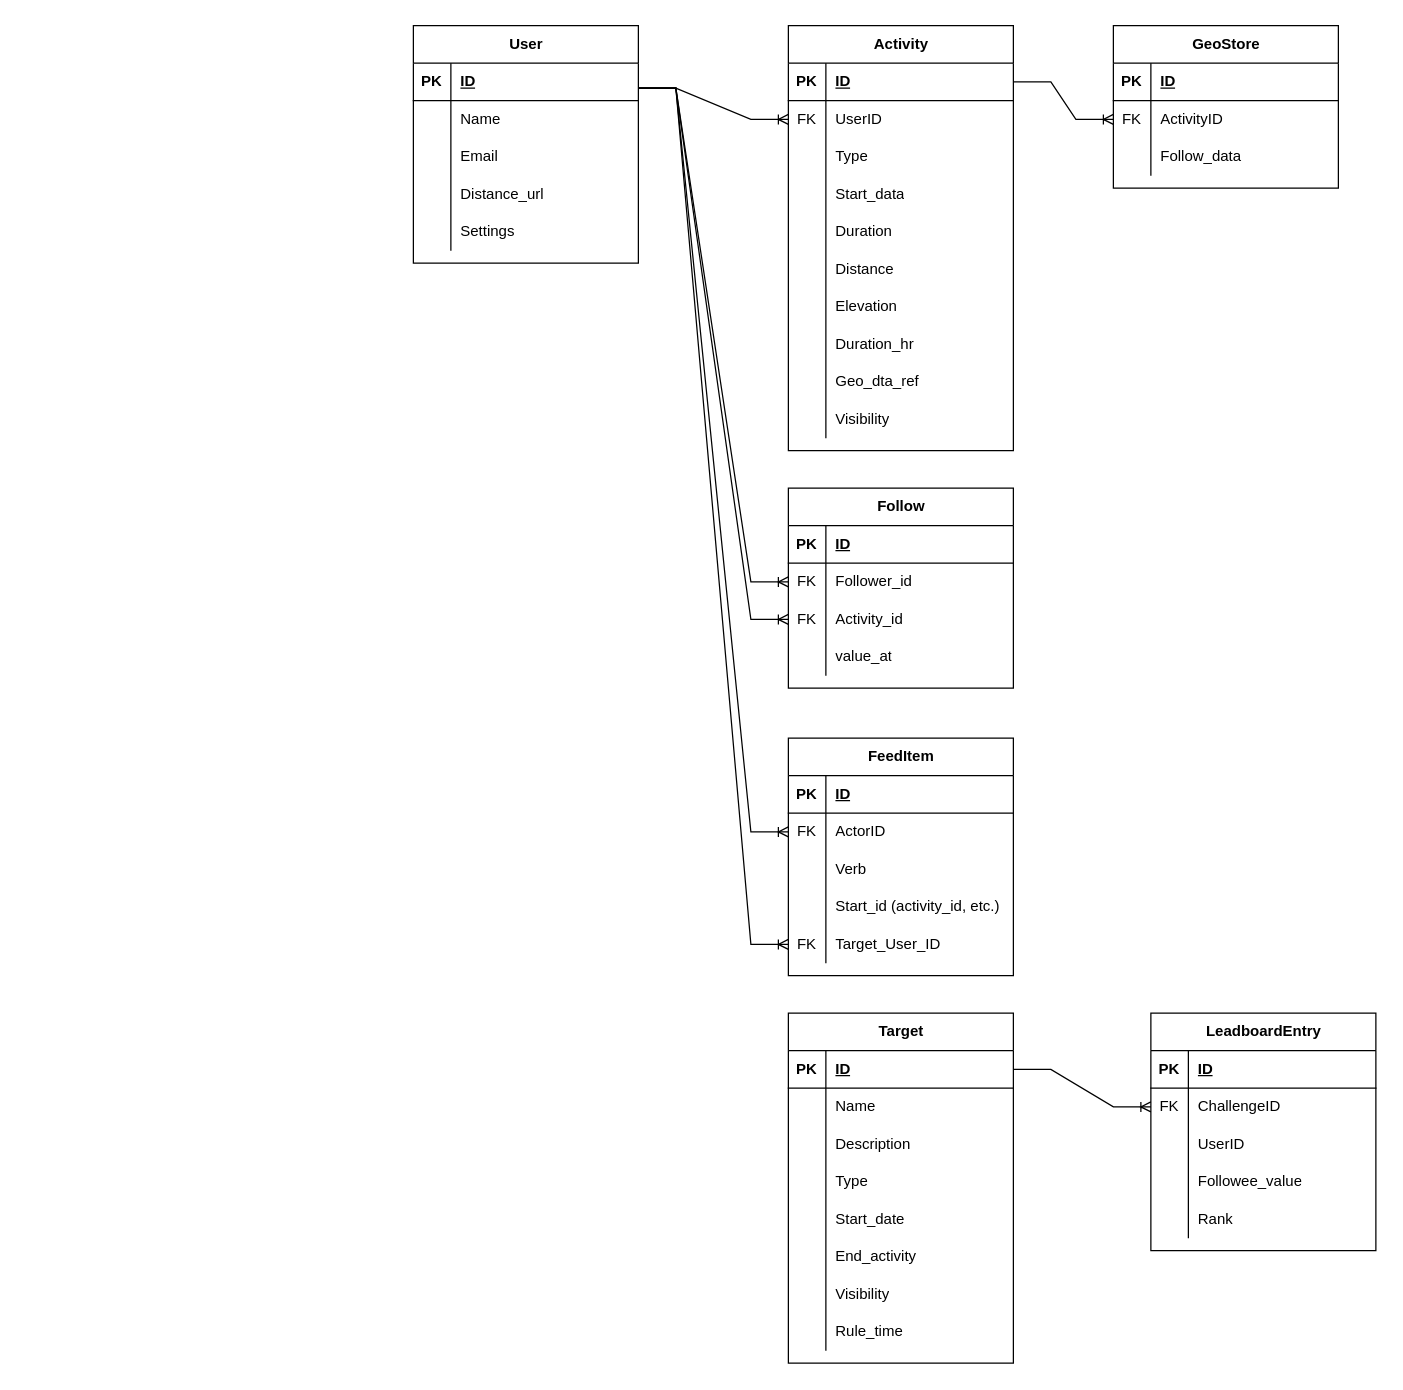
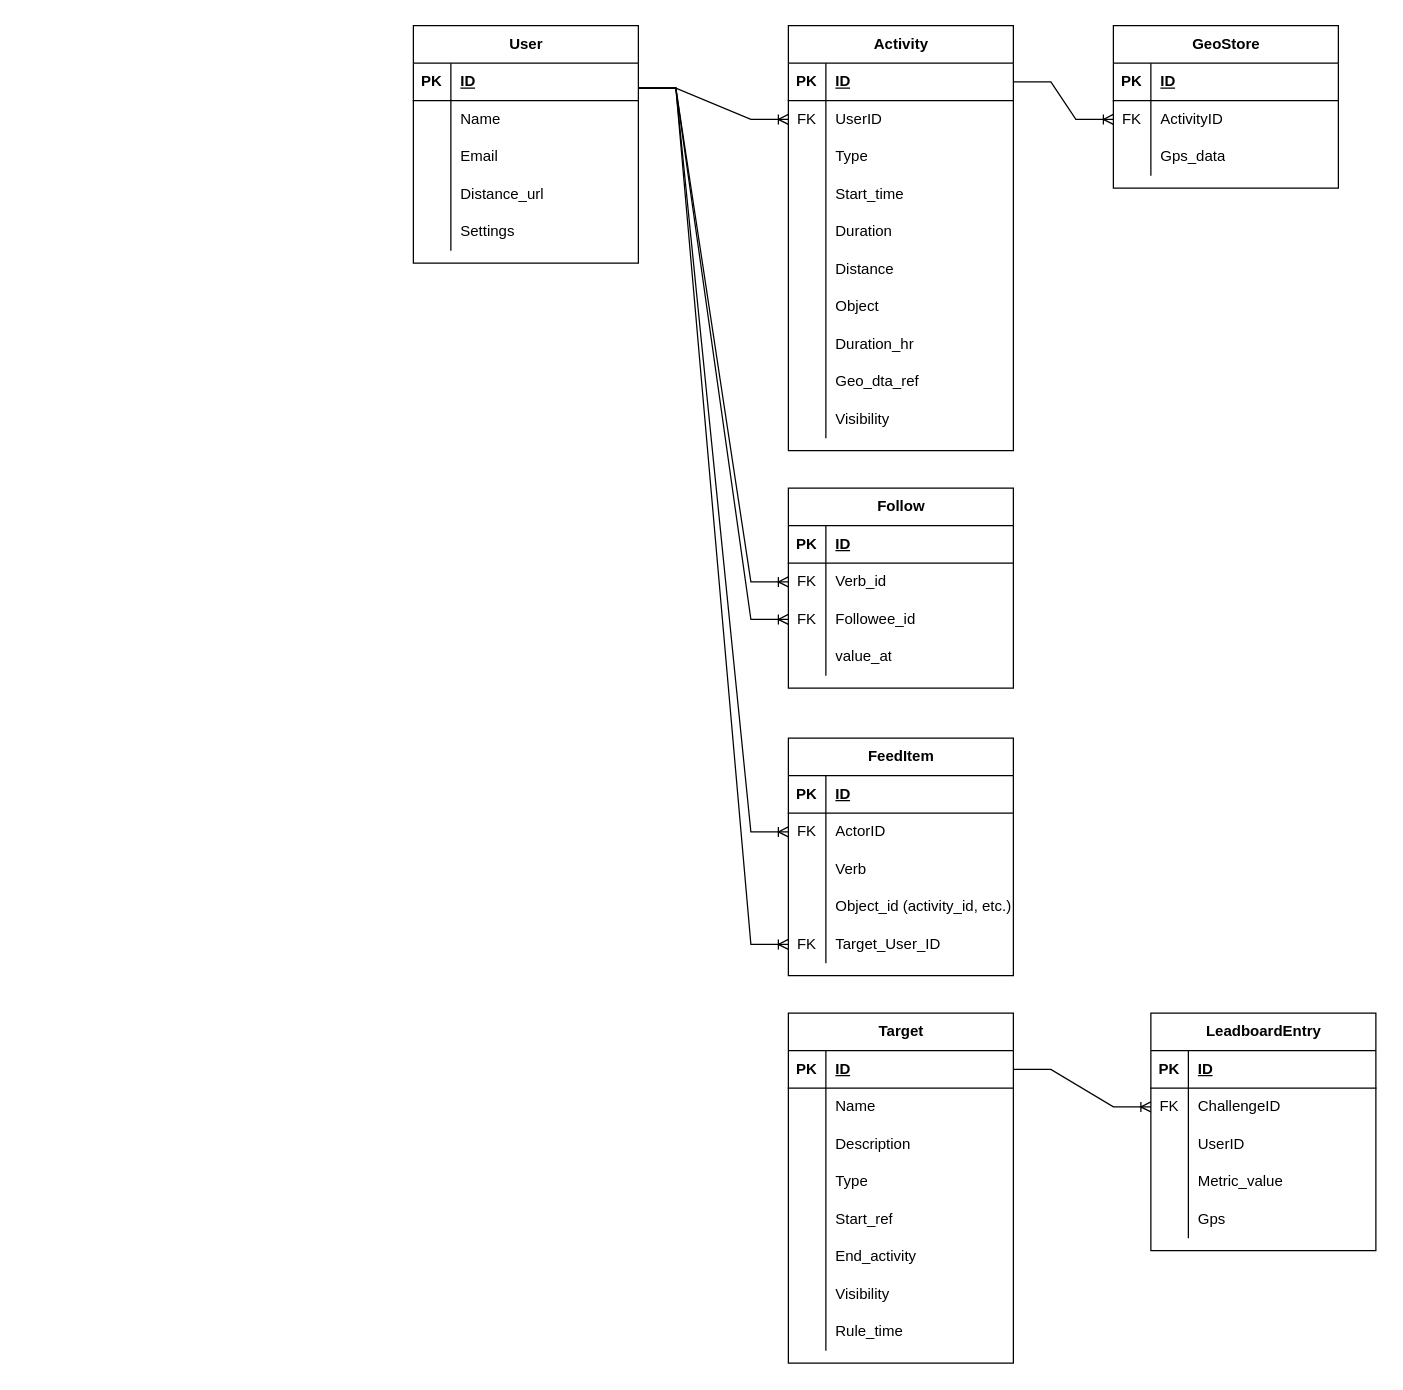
- <mxCell id="59" value="Follow_data" style="shape=partialRectangle;connectable=0;fillColor=none;top=0;left=0;bottom=0;right=0;align=left;spacingLeft=6;overflow=hidden;whiteSpace=wrap;html=1;" vertex="1" parent="57"><mxGeometry x="30" width="150" height="30" as="geometry"><mxRectangle width="150" height="30" as="alternateBounds" /></mxGeometry></mxCell>
+ <mxCell id="59" value="Gps_data" style="shape=partialRectangle;connectable=0;fillColor=none;top=0;left=0;bottom=0;right=0;align=left;spacingLeft=6;overflow=hidden;whiteSpace=wrap;html=1;" vertex="1" parent="57"><mxGeometry x="30" width="150" height="30" as="geometry"><mxRectangle width="150" height="30" as="alternateBounds" /></mxGeometry></mxCell>
- <mxCell id="30" value="Start_data" style="shape=partialRectangle;connectable=0;fillColor=none;top=0;left=0;bottom=0;right=0;align=left;spacingLeft=6;overflow=hidden;whiteSpace=wrap;html=1;" vertex="1" parent="28"><mxGeometry x="30" width="150" height="30" as="geometry"><mxRectangle width="150" height="30" as="alternateBounds" /></mxGeometry></mxCell>
+ <mxCell id="30" value="Start_time" style="shape=partialRectangle;connectable=0;fillColor=none;top=0;left=0;bottom=0;right=0;align=left;spacingLeft=6;overflow=hidden;whiteSpace=wrap;html=1;" vertex="1" parent="28"><mxGeometry x="30" width="150" height="30" as="geometry"><mxRectangle width="150" height="30" as="alternateBounds" /></mxGeometry></mxCell>
- <mxCell id="39" value="Elevation" style="shape=partialRectangle;connectable=0;fillColor=none;top=0;left=0;bottom=0;right=0;align=left;spacingLeft=6;overflow=hidden;whiteSpace=wrap;html=1;" vertex="1" parent="37"><mxGeometry x="30" width="150" height="30" as="geometry"><mxRectangle width="150" height="30" as="alternateBounds" /></mxGeometry></mxCell>
+ <mxCell id="39" value="Object" style="shape=partialRectangle;connectable=0;fillColor=none;top=0;left=0;bottom=0;right=0;align=left;spacingLeft=6;overflow=hidden;whiteSpace=wrap;html=1;" vertex="1" parent="37"><mxGeometry x="30" width="150" height="30" as="geometry"><mxRectangle width="150" height="30" as="alternateBounds" /></mxGeometry></mxCell>
- <mxCell id="67" value="Follower_id" style="shape=partialRectangle;connectable=0;fillColor=none;top=0;left=0;bottom=0;right=0;align=left;spacingLeft=6;overflow=hidden;whiteSpace=wrap;html=1;" vertex="1" parent="65"><mxGeometry x="30" width="150" height="30" as="geometry"><mxRectangle width="150" height="30" as="alternateBounds" /></mxGeometry></mxCell>
+ <mxCell id="67" value="Verb_id" style="shape=partialRectangle;connectable=0;fillColor=none;top=0;left=0;bottom=0;right=0;align=left;spacingLeft=6;overflow=hidden;whiteSpace=wrap;html=1;" vertex="1" parent="65"><mxGeometry x="30" width="150" height="30" as="geometry"><mxRectangle width="150" height="30" as="alternateBounds" /></mxGeometry></mxCell>
- <mxCell id="70" value="Activity_id" style="shape=partialRectangle;connectable=0;fillColor=none;top=0;left=0;bottom=0;right=0;align=left;spacingLeft=6;overflow=hidden;whiteSpace=wrap;html=1;" vertex="1" parent="68"><mxGeometry x="30" width="150" height="30" as="geometry"><mxRectangle width="150" height="30" as="alternateBounds" /></mxGeometry></mxCell>
+ <mxCell id="70" value="Followee_id" style="shape=partialRectangle;connectable=0;fillColor=none;top=0;left=0;bottom=0;right=0;align=left;spacingLeft=6;overflow=hidden;whiteSpace=wrap;html=1;" vertex="1" parent="68"><mxGeometry x="30" width="150" height="30" as="geometry"><mxRectangle width="150" height="30" as="alternateBounds" /></mxGeometry></mxCell>
- <mxCell id="88" value="Start_id (activity_id, etc.)" style="shape=partialRectangle;connectable=0;fillColor=none;top=0;left=0;bottom=0;right=0;align=left;spacingLeft=6;overflow=hidden;whiteSpace=wrap;html=1;" vertex="1" parent="86"><mxGeometry x="30" width="150" height="30" as="geometry"><mxRectangle width="150" height="30" as="alternateBounds" /></mxGeometry></mxCell>
+ <mxCell id="88" value="Object_id (activity_id, etc.)" style="shape=partialRectangle;connectable=0;fillColor=none;top=0;left=0;bottom=0;right=0;align=left;spacingLeft=6;overflow=hidden;whiteSpace=wrap;html=1;" vertex="1" parent="86"><mxGeometry x="30" width="150" height="30" as="geometry"><mxRectangle width="150" height="30" as="alternateBounds" /></mxGeometry></mxCell>
- <mxCell id="131" value="Followee_value" style="shape=partialRectangle;connectable=0;fillColor=none;top=0;left=0;bottom=0;right=0;align=left;spacingLeft=6;overflow=hidden;whiteSpace=wrap;html=1;" vertex="1" parent="129"><mxGeometry x="30" width="150" height="30" as="geometry"><mxRectangle width="150" height="30" as="alternateBounds" /></mxGeometry></mxCell>
+ <mxCell id="131" value="Metric_value" style="shape=partialRectangle;connectable=0;fillColor=none;top=0;left=0;bottom=0;right=0;align=left;spacingLeft=6;overflow=hidden;whiteSpace=wrap;html=1;" vertex="1" parent="129"><mxGeometry x="30" width="150" height="30" as="geometry"><mxRectangle width="150" height="30" as="alternateBounds" /></mxGeometry></mxCell>
- <mxCell id="109" value="Start_date" style="shape=partialRectangle;connectable=0;fillColor=none;top=0;left=0;bottom=0;right=0;align=left;spacingLeft=6;overflow=hidden;whiteSpace=wrap;html=1;" vertex="1" parent="107"><mxGeometry x="30" width="150" height="30" as="geometry"><mxRectangle width="150" height="30" as="alternateBounds" /></mxGeometry></mxCell>
+ <mxCell id="109" value="Start_ref" style="shape=partialRectangle;connectable=0;fillColor=none;top=0;left=0;bottom=0;right=0;align=left;spacingLeft=6;overflow=hidden;whiteSpace=wrap;html=1;" vertex="1" parent="107"><mxGeometry x="30" width="150" height="30" as="geometry"><mxRectangle width="150" height="30" as="alternateBounds" /></mxGeometry></mxCell>
- <mxCell id="134" value="Rank" style="shape=partialRectangle;connectable=0;fillColor=none;top=0;left=0;bottom=0;right=0;align=left;spacingLeft=6;overflow=hidden;whiteSpace=wrap;html=1;" vertex="1" parent="132"><mxGeometry x="30" width="150" height="30" as="geometry"><mxRectangle width="150" height="30" as="alternateBounds" /></mxGeometry></mxCell>
+ <mxCell id="134" value="Gps" style="shape=partialRectangle;connectable=0;fillColor=none;top=0;left=0;bottom=0;right=0;align=left;spacingLeft=6;overflow=hidden;whiteSpace=wrap;html=1;" vertex="1" parent="132"><mxGeometry x="30" width="150" height="30" as="geometry"><mxRectangle width="150" height="30" as="alternateBounds" /></mxGeometry></mxCell>
